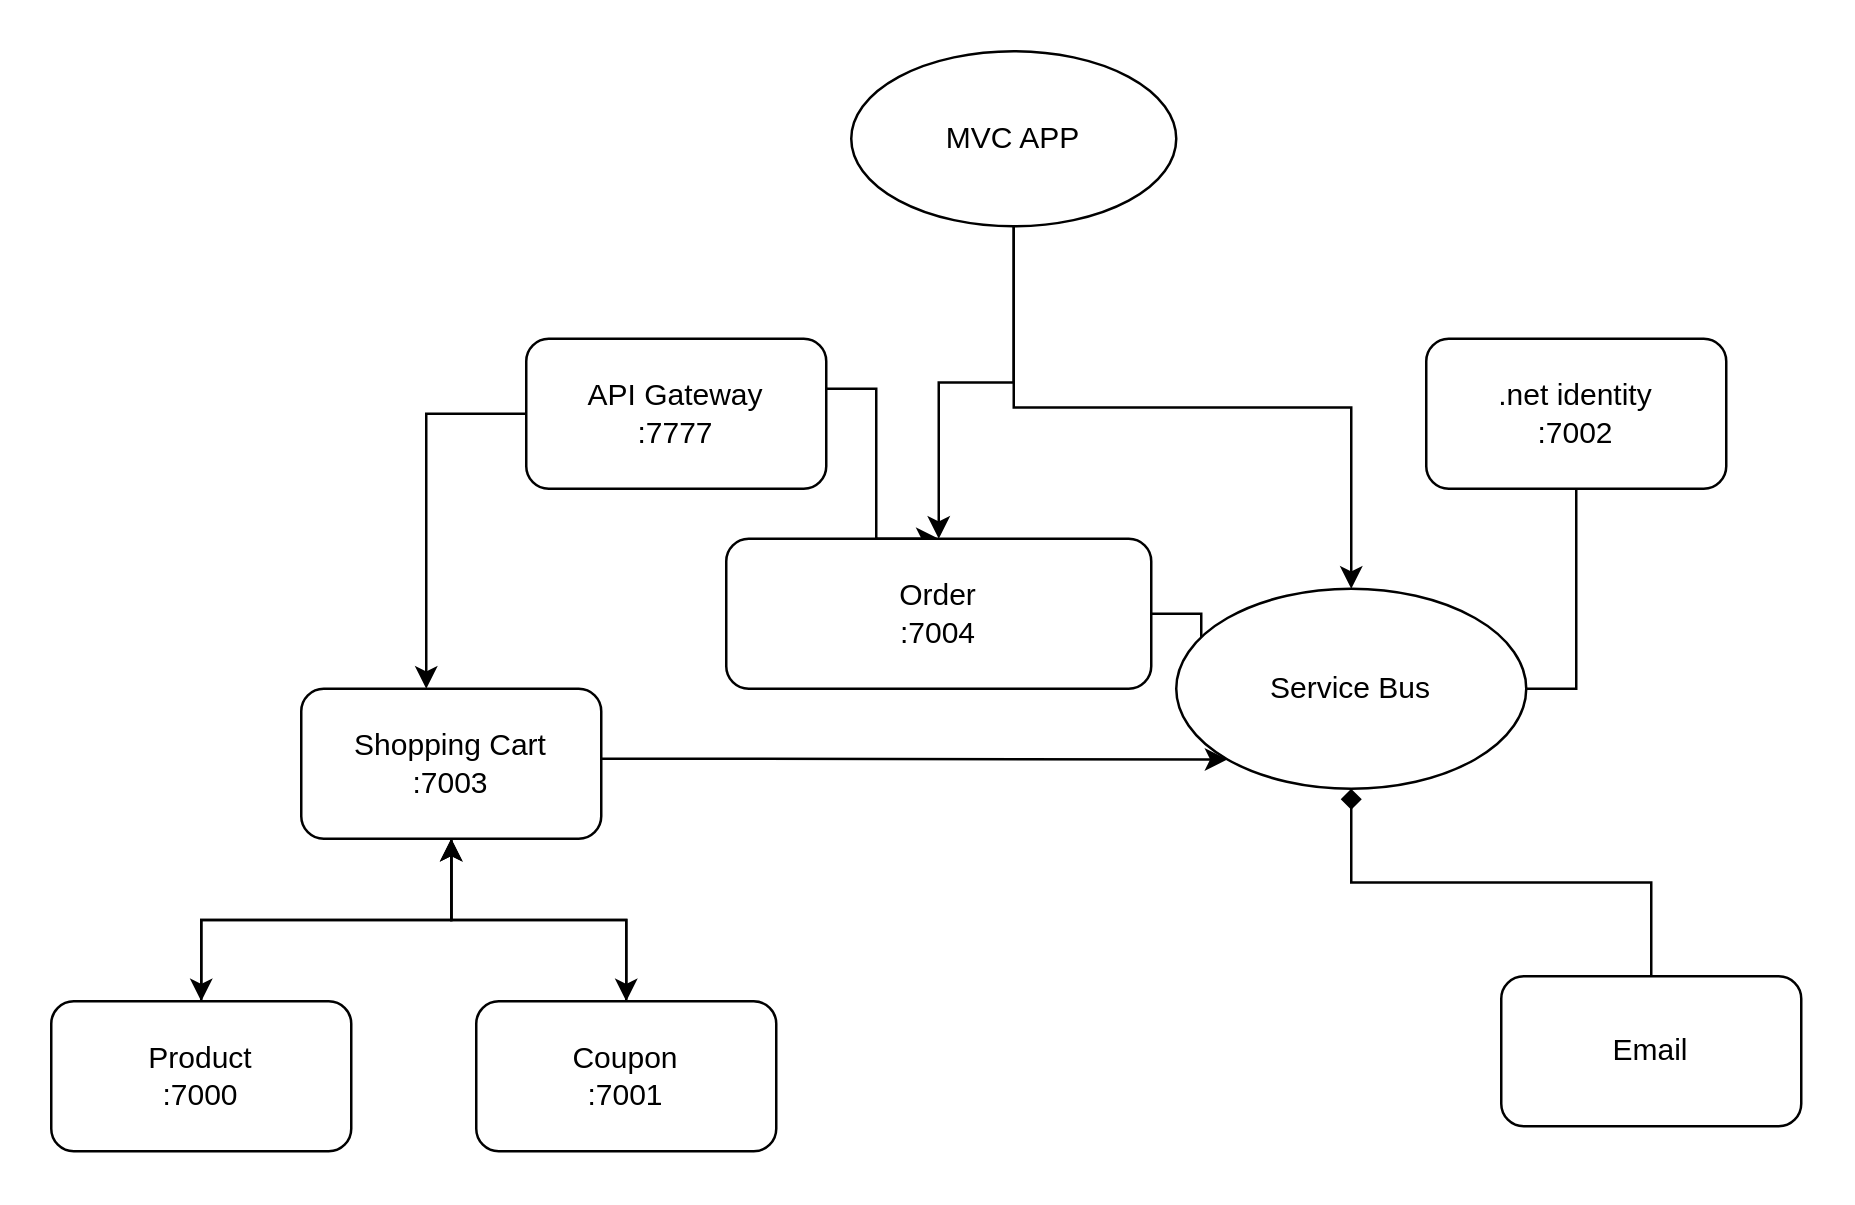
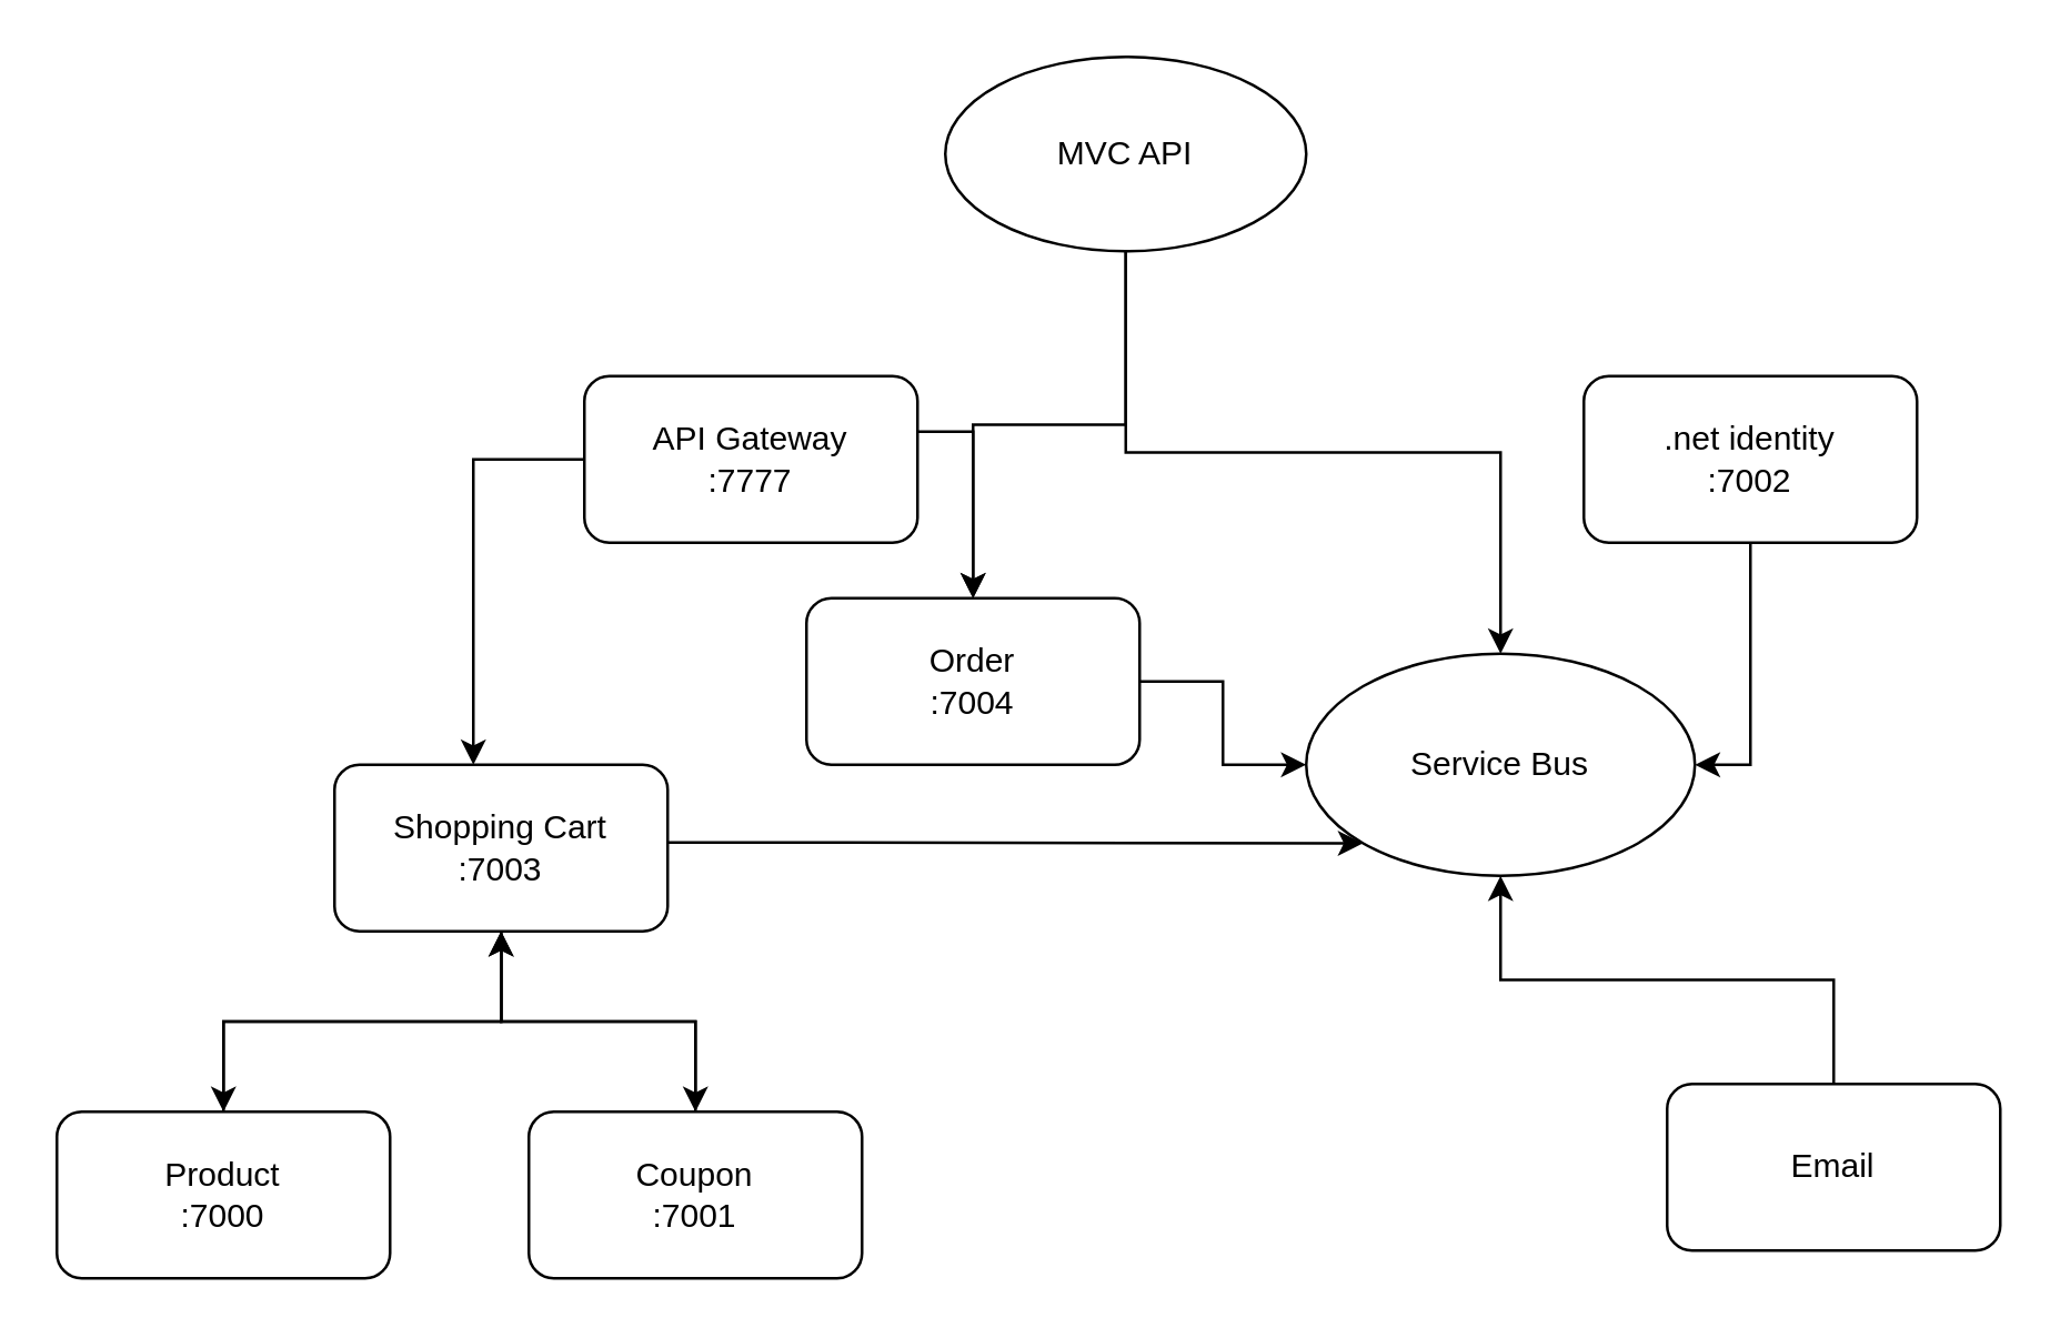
- <mxCell id="4" value="MVC APP" style="ellipse;whiteSpace=wrap;html=1;" vertex="1" parent="1"><mxGeometry x="340" y="20" width="130" height="70" as="geometry" /></mxCell>
+ <mxCell id="4" value="MVC API" style="ellipse;whiteSpace=wrap;html=1;" vertex="1" parent="1"><mxGeometry x="340" y="20" width="130" height="70" as="geometry" /></mxCell>
- <mxCell id="11" value="Order&lt;div&gt;:7004&lt;/div&gt;" style="rounded=1;whiteSpace=wrap;html=1;" vertex="1" parent="1"><mxGeometry x="290" y="215" width="170" height="60" as="geometry" /></mxCell>
+ <mxCell id="11" value="Order&lt;div&gt;:7004&lt;/div&gt;" style="rounded=1;whiteSpace=wrap;html=1;" vertex="1" parent="1"><mxGeometry x="290" y="215" width="120" height="60" as="geometry" /></mxCell>
- <mxCell id="8" style="edgeStyle=orthogonalEdgeStyle;rounded=0;orthogonalLoop=1;jettySize=auto;html=1;entryX=1;entryY=0.5;entryDx=0;entryDy=0;endArrow=none;" edge="1" parent="1" source="9" target="20"><mxGeometry relative="1" as="geometry" /></mxCell>
+ <mxCell id="8" style="edgeStyle=orthogonalEdgeStyle;rounded=0;orthogonalLoop=1;jettySize=auto;html=1;entryX=1;entryY=0.5;entryDx=0;entryDy=0;" edge="1" parent="1" source="9" target="20"><mxGeometry relative="1" as="geometry" /></mxCell>
- <mxCell id="21" style="edgeStyle=orthogonalEdgeStyle;rounded=0;orthogonalLoop=1;jettySize=auto;html=1;entryX=0.5;entryY=1;entryDx=0;entryDy=0;endArrow=diamond;" edge="1" parent="1" source="22" target="20"><mxGeometry relative="1" as="geometry" /></mxCell>
+ <mxCell id="21" style="edgeStyle=orthogonalEdgeStyle;rounded=0;orthogonalLoop=1;jettySize=auto;html=1;entryX=0.5;entryY=1;entryDx=0;entryDy=0;" edge="1" parent="1" source="22" target="20"><mxGeometry relative="1" as="geometry" /></mxCell>
